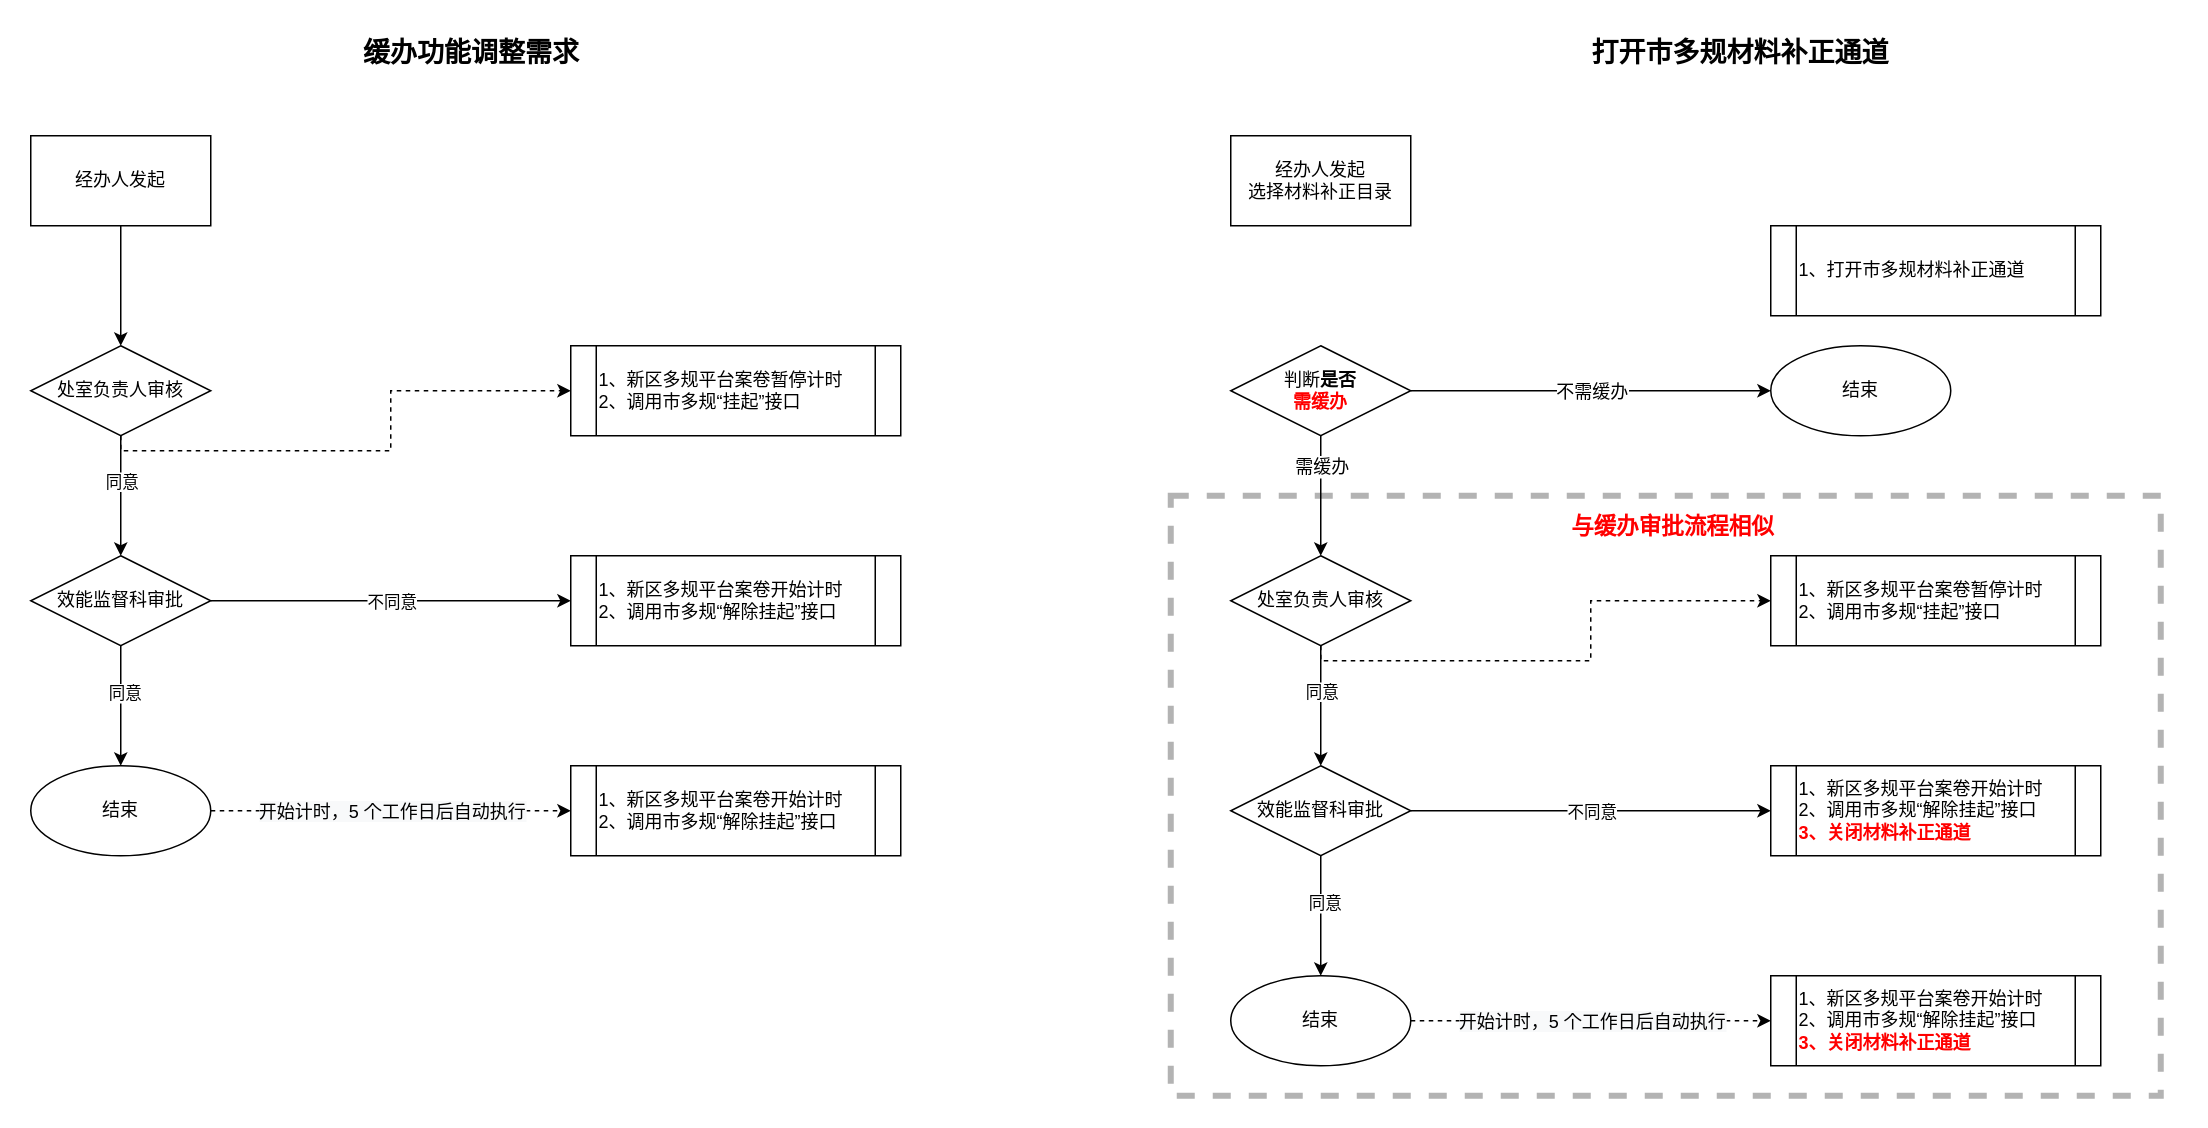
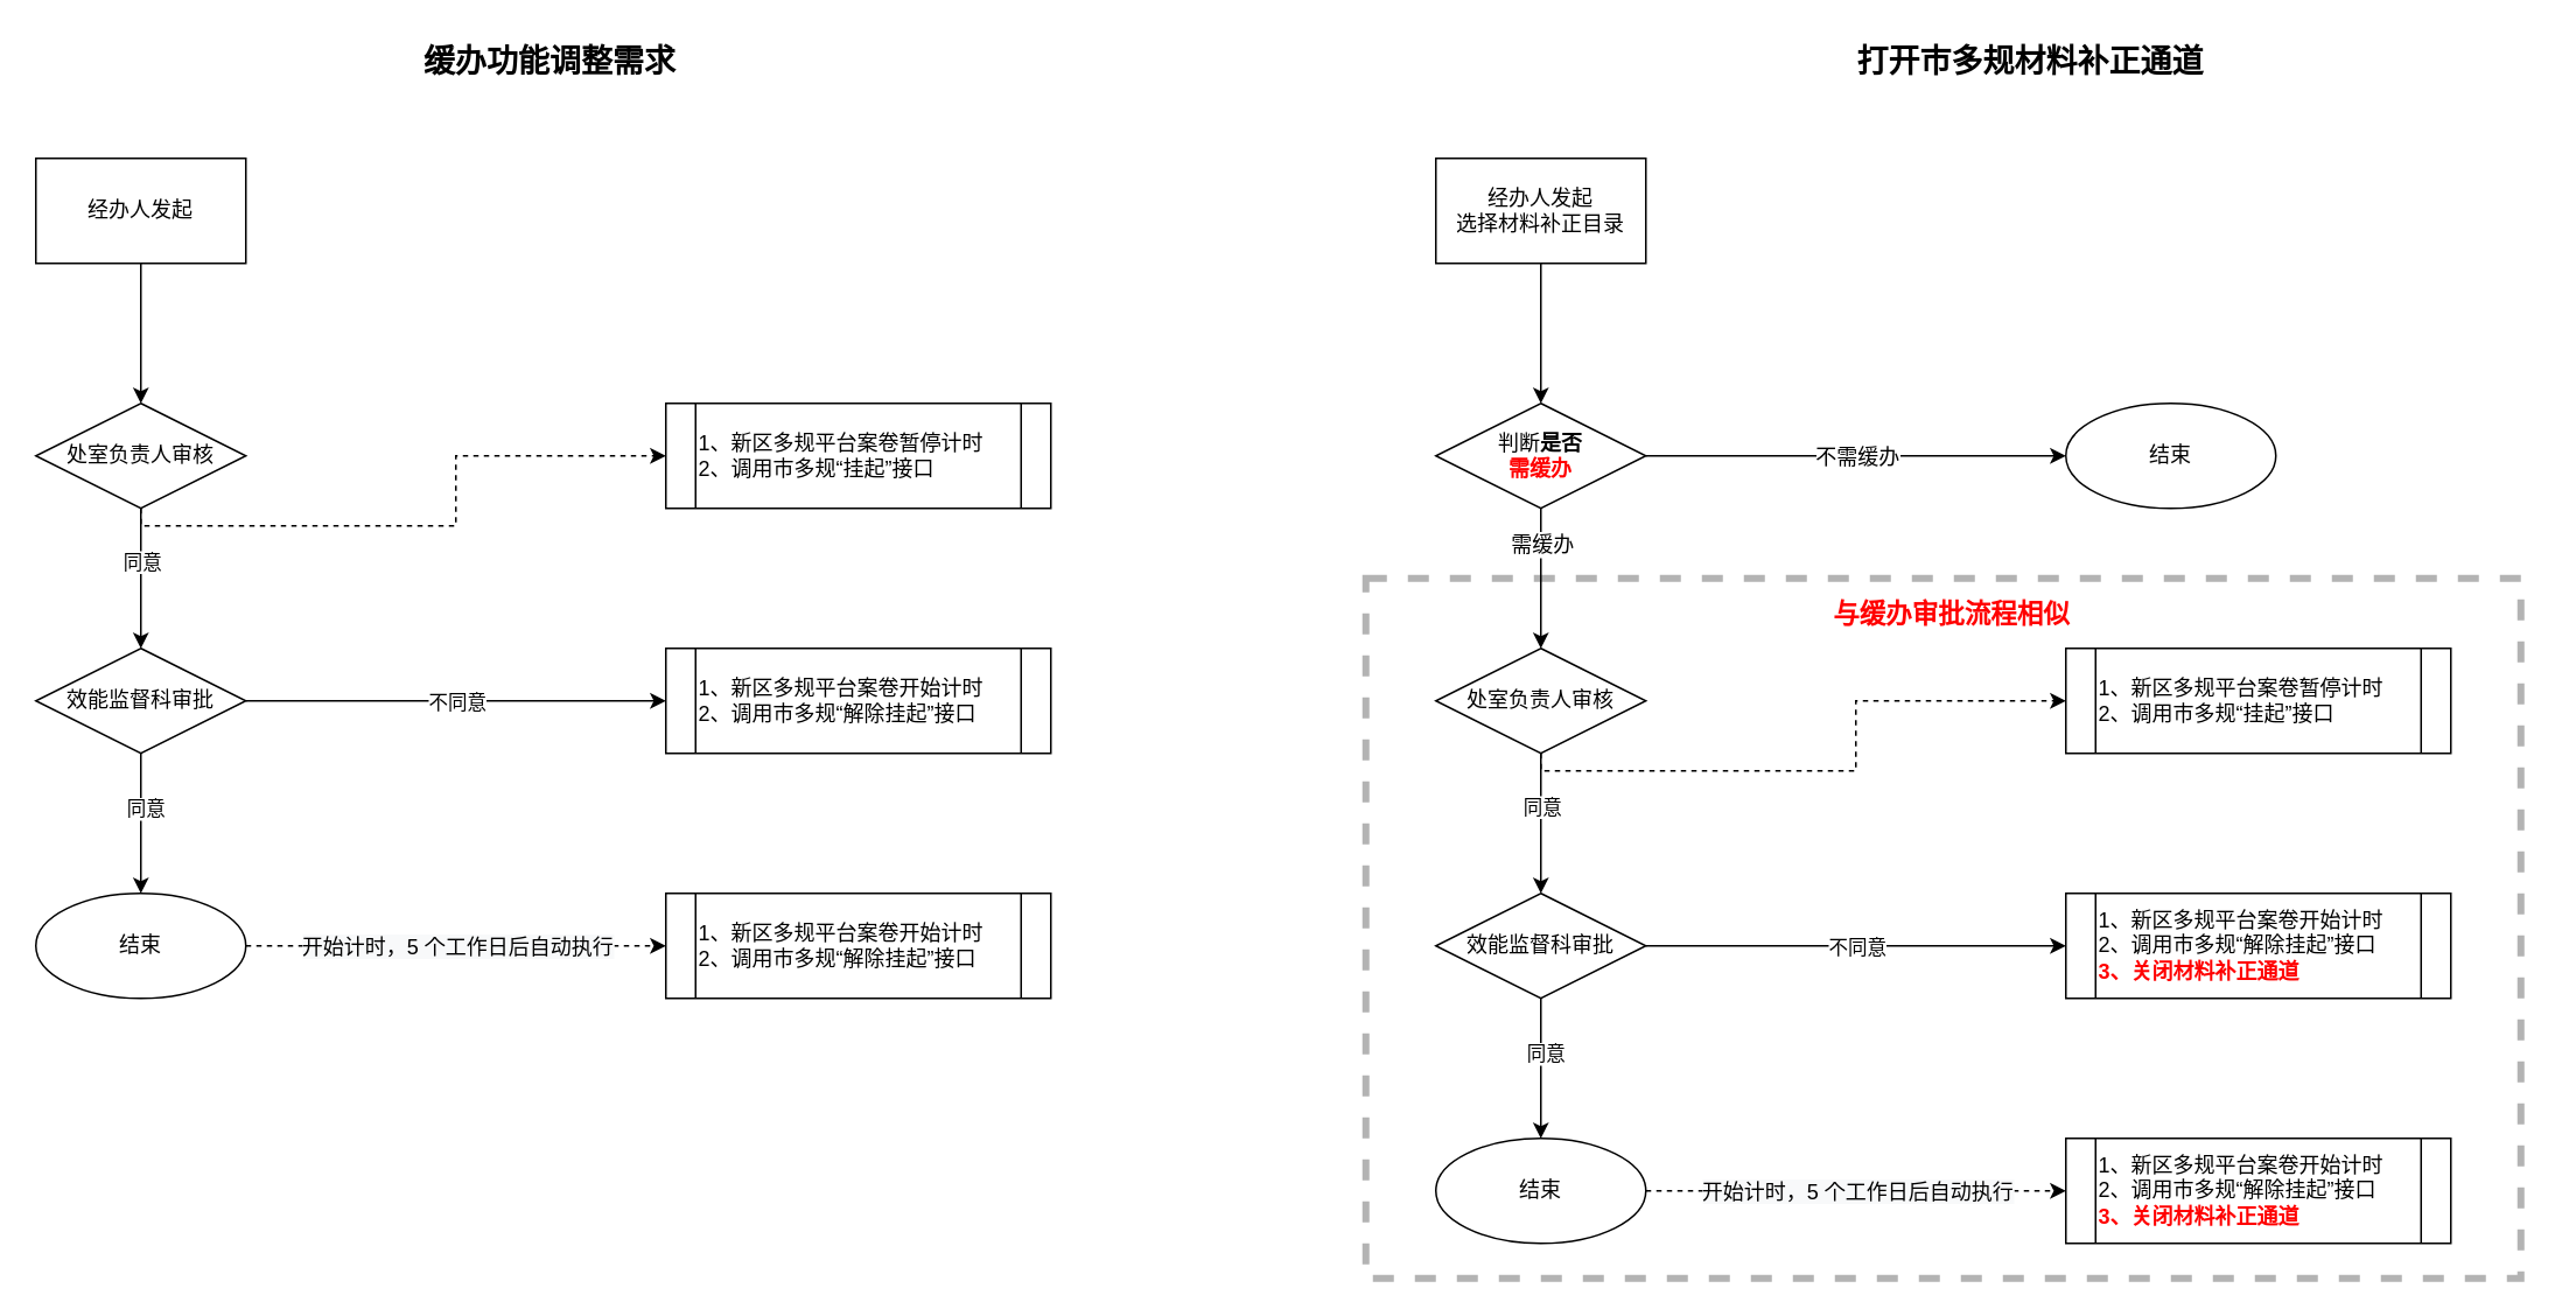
- <mxCell id="29" value="1、打开市多规材料补正通道" style="shape=process;whiteSpace=wrap;html=1;backgroundOutline=1;align=left;size=0.077;" vertex="1" parent="1"><mxGeometry x="1180" y="150" width="220" height="60" as="geometry" /></mxCell>
+ <mxCell id="22" style="edgeStyle=orthogonalEdgeStyle;rounded=0;orthogonalLoop=1;jettySize=auto;html=1;exitX=0.5;exitY=1;exitDx=0;exitDy=0;entryX=0.5;entryY=0;entryDx=0;entryDy=0;fontSize=18;" edge="1" parent="1" source="23" target="28"><mxGeometry relative="1" as="geometry" /></mxCell>
